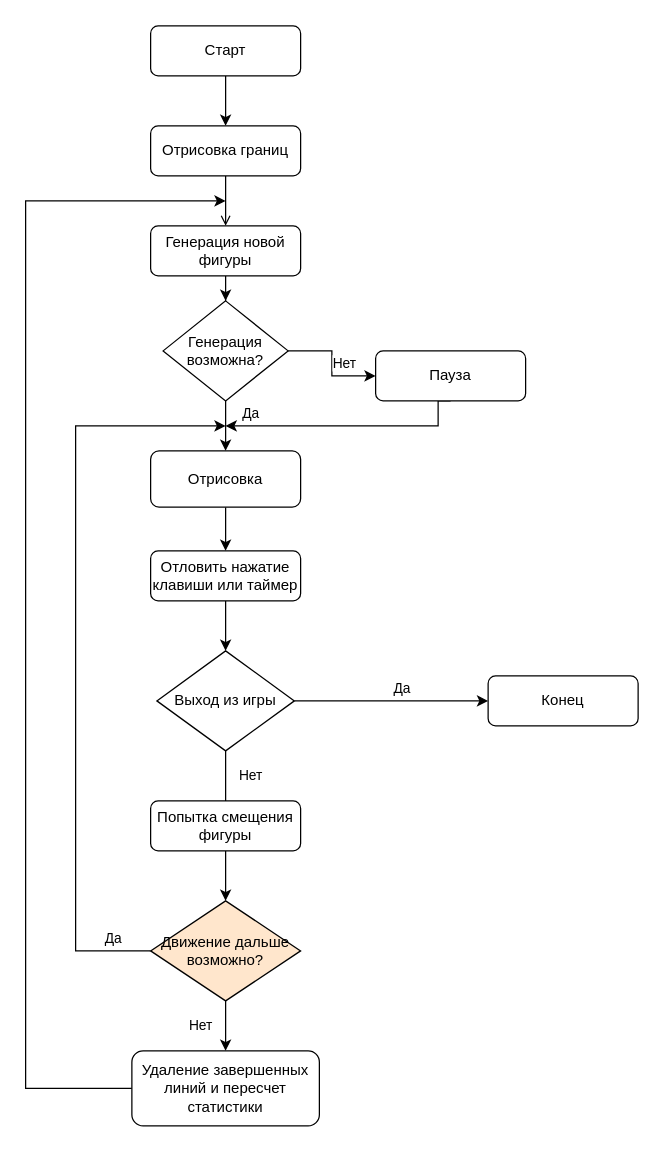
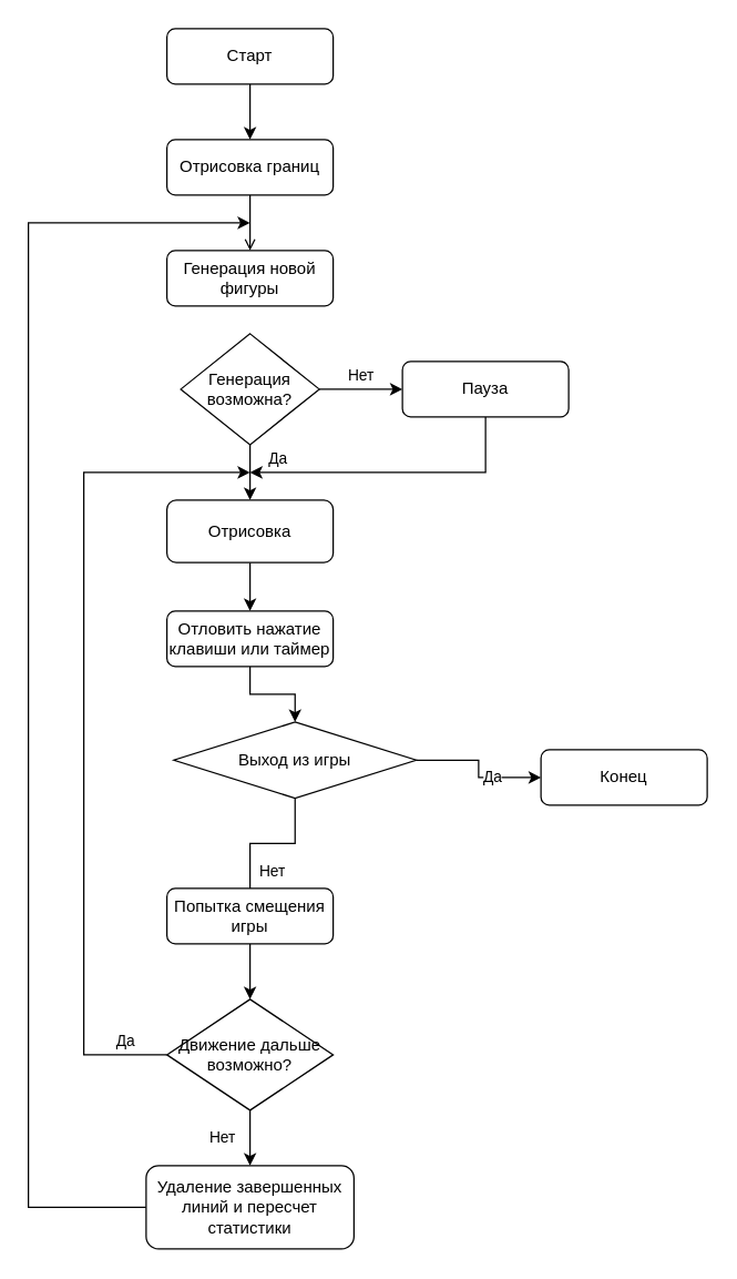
- <mxCell id="23" value="" style="edgeStyle=orthogonalEdgeStyle;rounded=0;orthogonalLoop=1;jettySize=auto;html=1;" edge="1" parent="1" source="7" target="25"><mxGeometry relative="1" as="geometry"><mxPoint x="180" y="220" as="sourcePoint" /><mxPoint x="180" y="410" as="targetPoint" /></mxGeometry></mxCell>
- <mxCell id="27" value="Пауза" style="rounded=1;whiteSpace=wrap;html=1;" vertex="1" parent="1"><mxGeometry x="300" y="280" width="120" height="40" as="geometry" /></mxCell>
+ <mxCell id="27" value="Пауза" style="rounded=1;whiteSpace=wrap;html=1;" vertex="1" parent="1"><mxGeometry x="290" y="260" width="120" height="40" as="geometry" /></mxCell>
- <mxCell id="17" value="Выход из игры" style="rhombus;whiteSpace=wrap;html=1;" vertex="1" parent="1"><mxGeometry x="125" y="520" width="110" height="80" as="geometry" /></mxCell>
+ <mxCell id="17" value="Выход из игры" style="rhombus;whiteSpace=wrap;html=1;" vertex="1" parent="1"><mxGeometry x="125" y="520" width="175" height="55" as="geometry" /></mxCell>
- <mxCell id="11" value="Попытка смещения фигуры" style="whiteSpace=wrap;html=1;rounded=1;" vertex="1" parent="1"><mxGeometry x="120" y="640" width="120" height="40" as="geometry" /></mxCell>
+ <mxCell id="11" value="Попытка смещения игры" style="whiteSpace=wrap;html=1;rounded=1;" vertex="1" parent="1"><mxGeometry x="120" y="640" width="120" height="40" as="geometry" /></mxCell>
- <mxCell id="14" value="Движение дальше возможно?" style="rhombus;whiteSpace=wrap;html=1;fillColor=#ffe6cc;" vertex="1" parent="1"><mxGeometry x="120" y="720" width="120" height="80" as="geometry" /></mxCell>
+ <mxCell id="14" value="Движение дальше возможно?" style="rhombus;whiteSpace=wrap;html=1;" vertex="1" parent="1"><mxGeometry x="120" y="720" width="120" height="80" as="geometry" /></mxCell>
